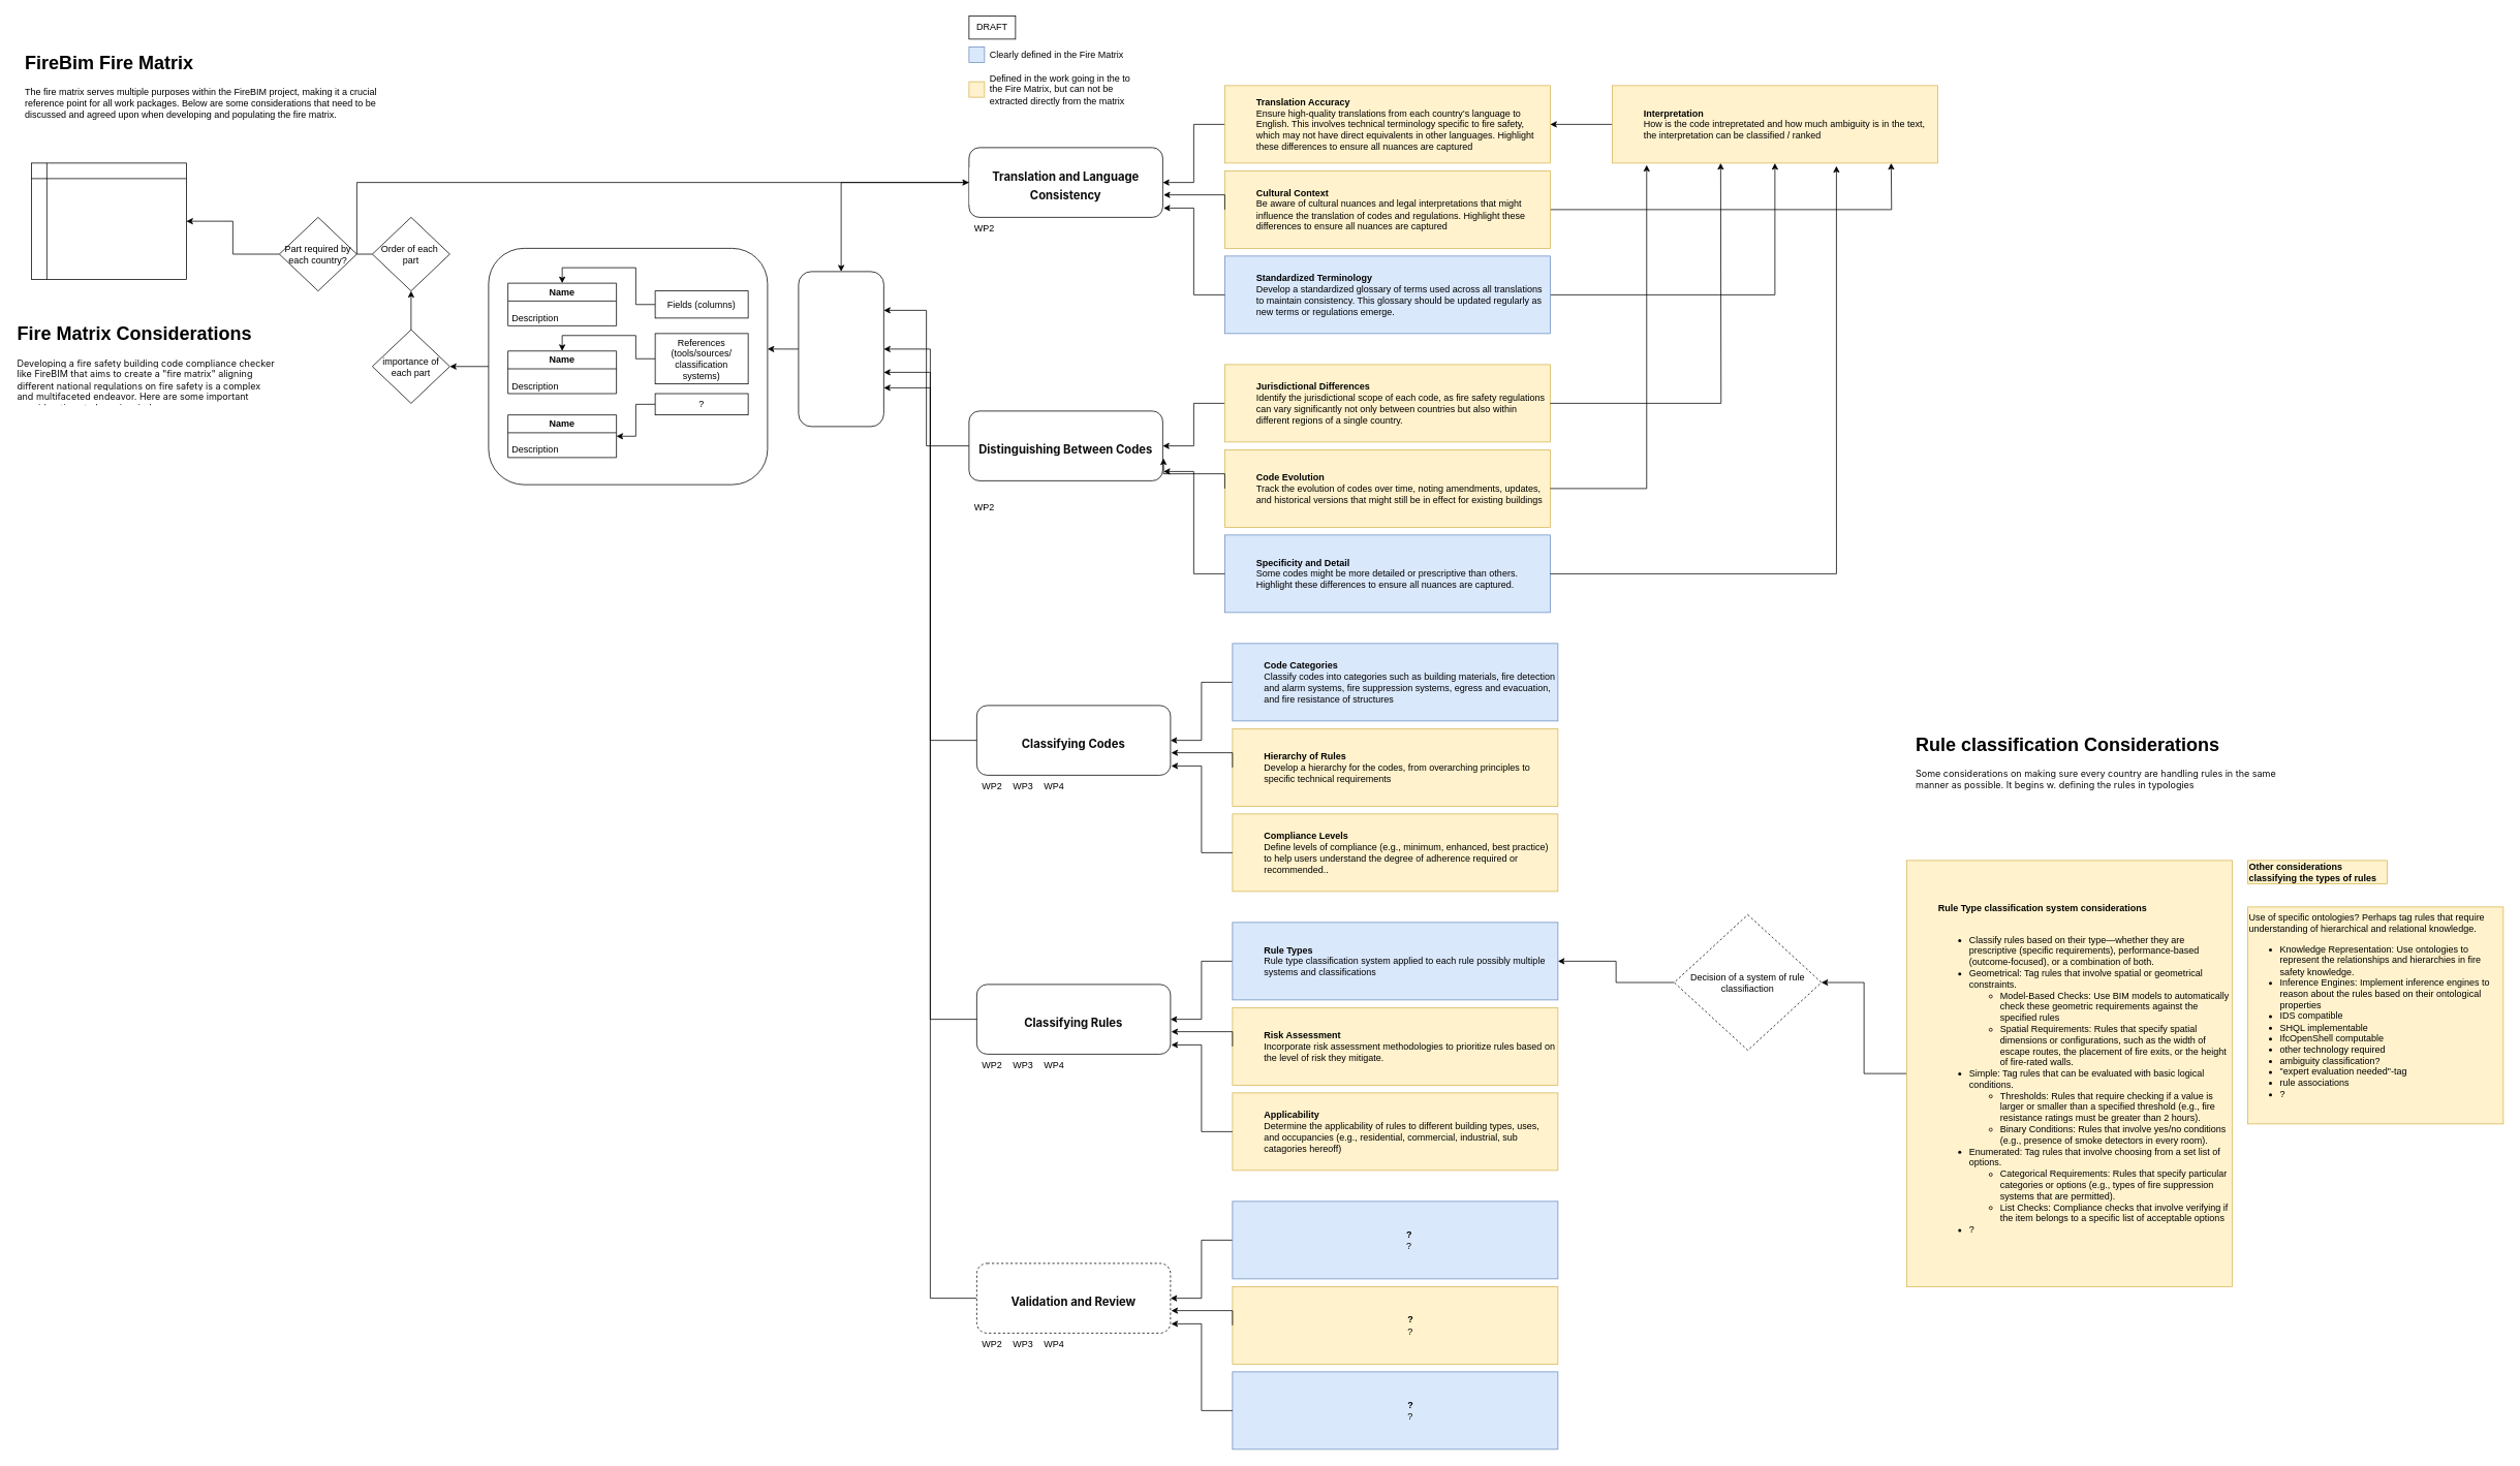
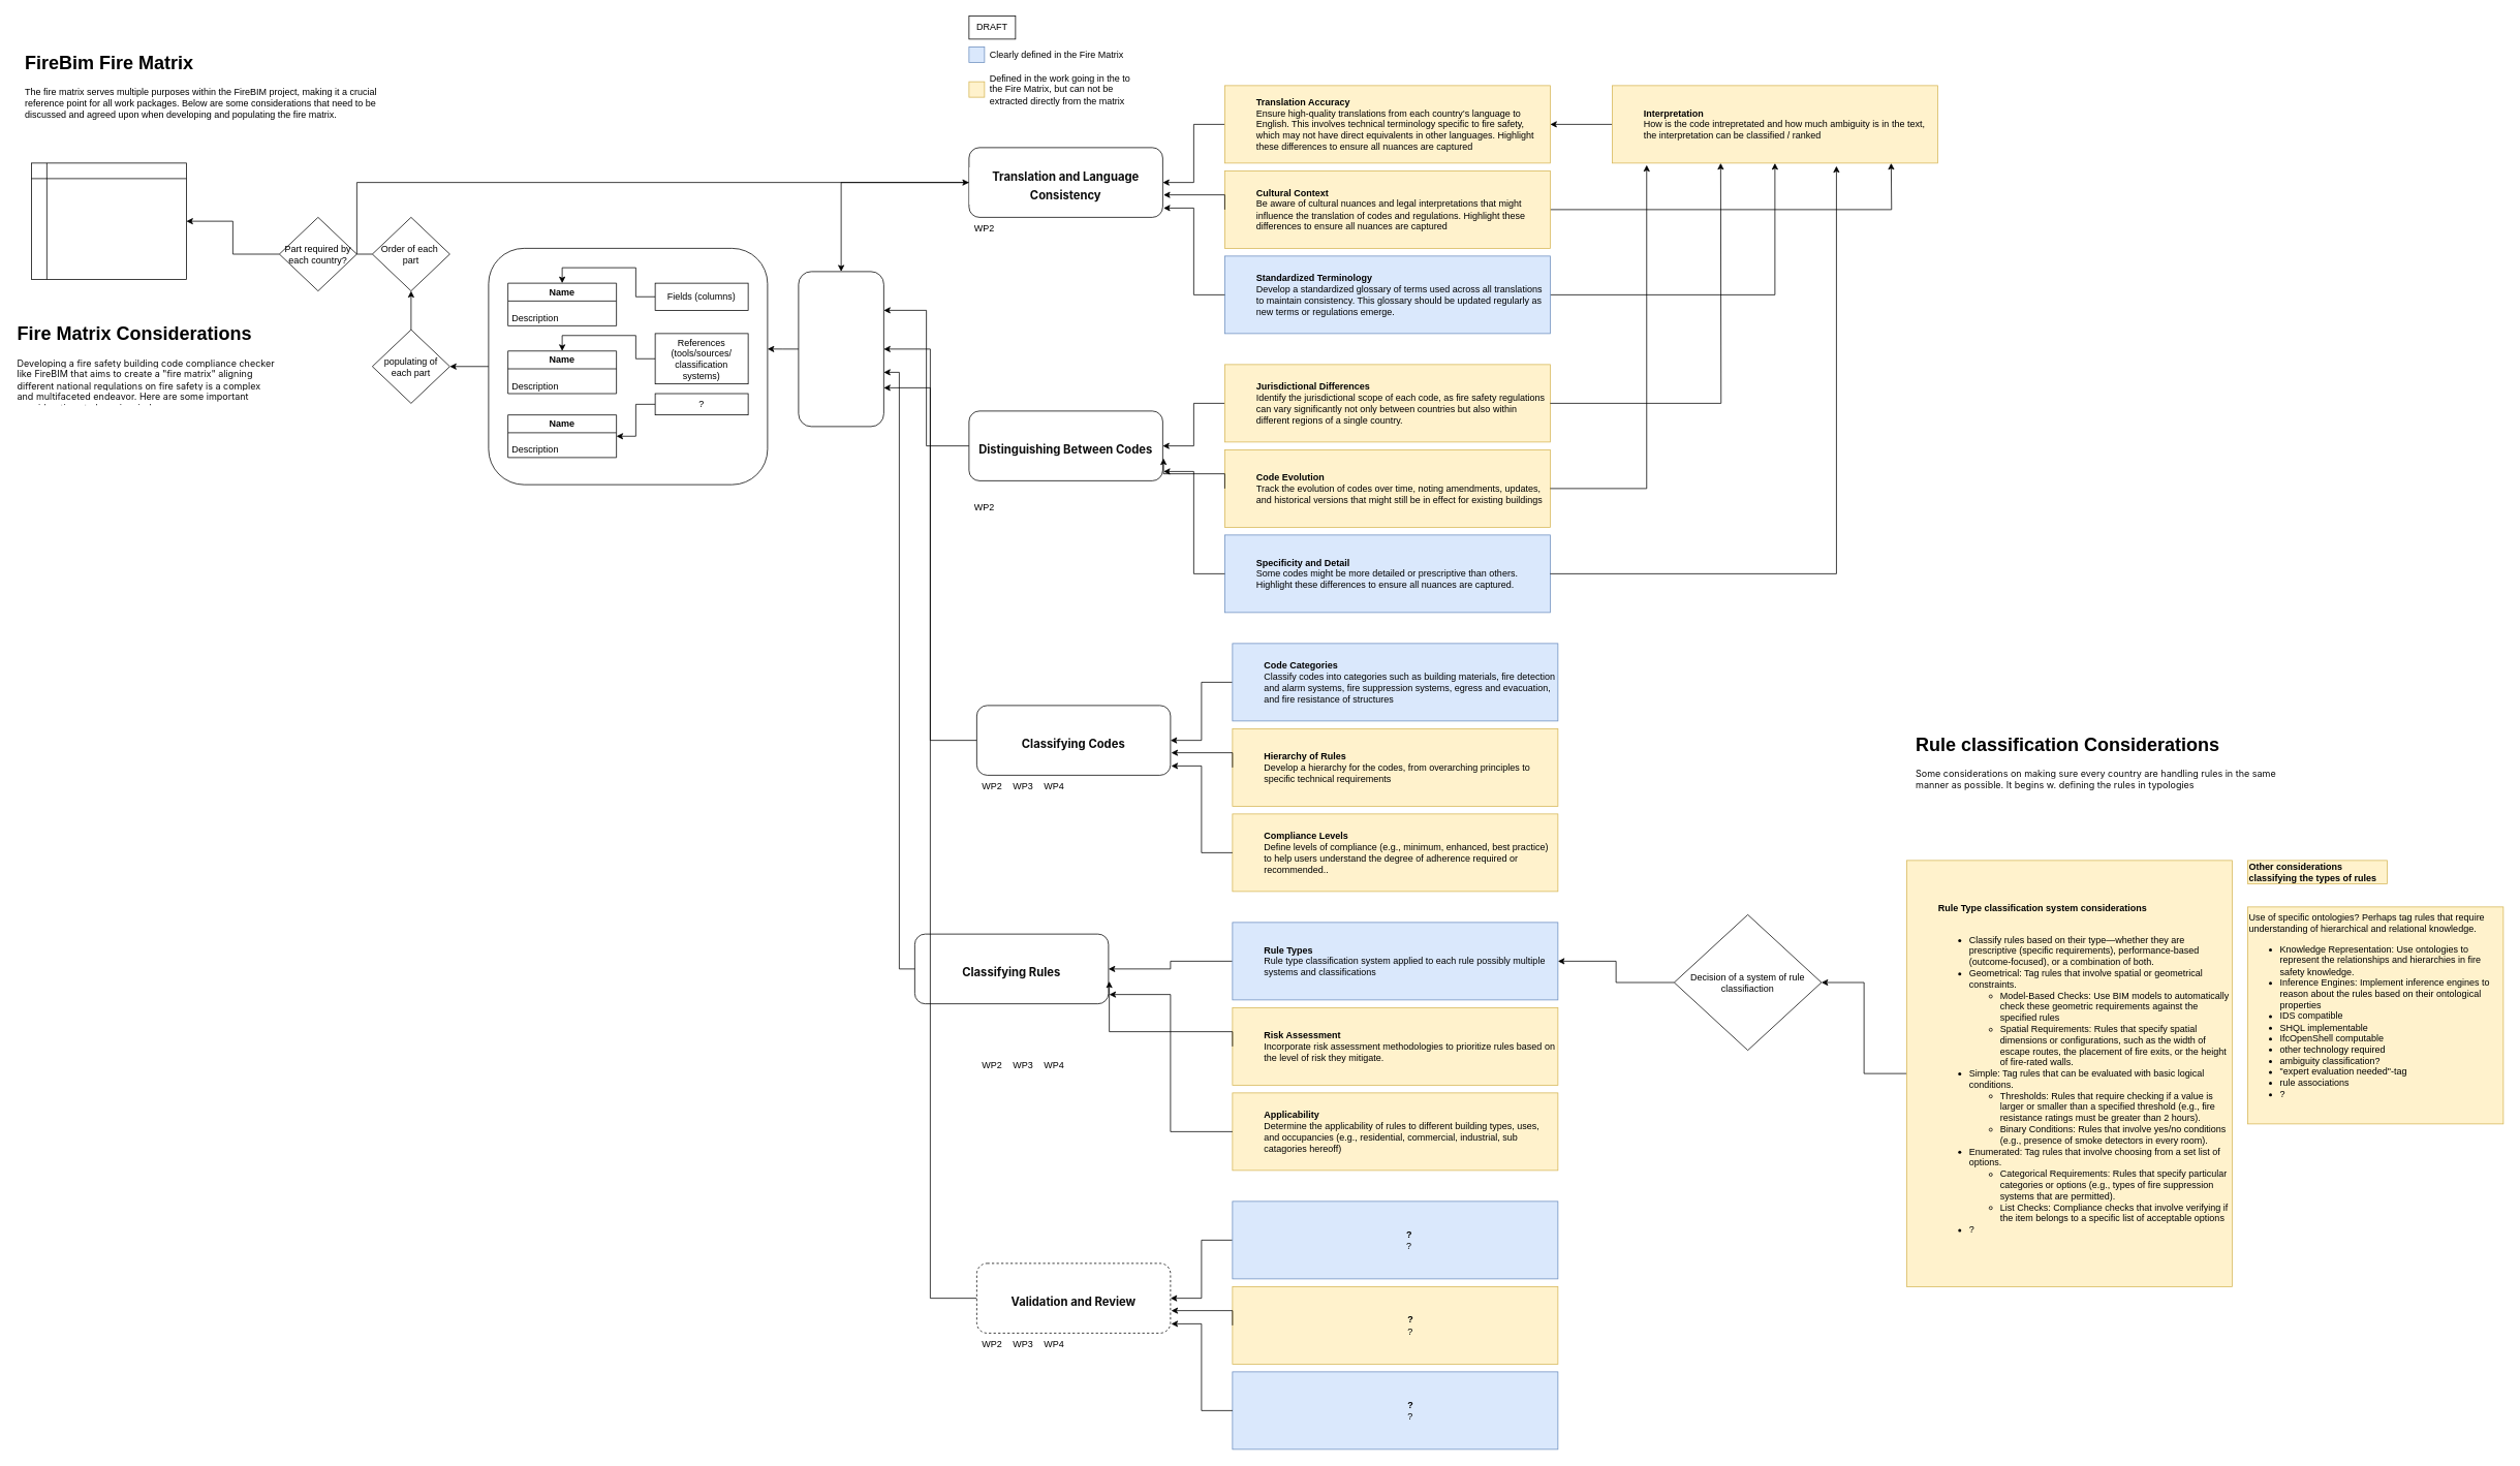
- <mxCell id="31" value="Fields (columns)" style="rounded=0;whiteSpace=wrap;html=1;" vertex="1" parent="1"><mxGeometry x="845" y="375" width="120" height="35" as="geometry" /></mxCell>
+ <mxCell id="31" value="Fields (columns)" style="rounded=0;whiteSpace=wrap;html=1;" vertex="1" parent="1"><mxGeometry x="845" y="365" width="120" height="35" as="geometry" /></mxCell>
- <mxCell id="43" value="importance of each part" style="rhombus;whiteSpace=wrap;html=1;" vertex="1" parent="1"><mxGeometry x="480" y="425" width="100" height="95" as="geometry" /></mxCell>
+ <mxCell id="43" value="populating of each part" style="rhombus;whiteSpace=wrap;html=1;" vertex="1" parent="1"><mxGeometry x="480" y="425" width="100" height="95" as="geometry" /></mxCell>
- <mxCell id="68" value="Decision of a system of rule classifiaction" style="rhombus;whiteSpace=wrap;html=1;dashed=1;" vertex="1" parent="1"><mxGeometry x="2160" y="1180" width="190" height="175" as="geometry" /></mxCell>
+ <mxCell id="68" value="Decision of a system of rule classifiaction" style="rhombus;whiteSpace=wrap;html=1;" vertex="1" parent="1"><mxGeometry x="2160" y="1180" width="190" height="175" as="geometry" /></mxCell>
- <mxCell id="57" value="&lt;h3 style=&quot;border: 0px solid rgb(227, 227, 227); box-sizing: border-box; --tw-border-spacing-x: 0; --tw-border-spacing-y: 0; --tw-translate-x: 0; --tw-translate-y: 0; --tw-rotate: 0; --tw-skew-x: 0; --tw-skew-y: 0; --tw-scale-x: 1; --tw-scale-y: 1; --tw-pan-x: ; --tw-pan-y: ; --tw-pinch-zoom: ; --tw-scroll-snap-strictness: proximity; --tw-gradient-from-position: ; --tw-gradient-via-position: ; --tw-gradient-to-position: ; --tw-ordinal: ; --tw-slashed-zero: ; --tw-numeric-figure: ; --tw-numeric-spacing: ; --tw-numeric-fraction: ; --tw-ring-inset: ; --tw-ring-offset-width: 0px; --tw-ring-offset-color: #fff; --tw-ring-color: rgba(69,89,164,.5); --tw-ring-offset-shadow: 0 0 transparent; --tw-ring-shadow: 0 0 transparent; --tw-shadow: 0 0 transparent; --tw-shadow-colored: 0 0 transparent; --tw-blur: ; --tw-brightness: ; --tw-contrast: ; --tw-grayscale: ; --tw-hue-rotate: ; --tw-invert: ; --tw-saturate: ; --tw-sepia: ; --tw-drop-shadow: ; --tw-backdrop-blur: ; --tw-backdrop-brightness: ; --tw-backdrop-contrast: ; --tw-backdrop-grayscale: ; --tw-backdrop-hue-rotate: ; --tw-backdrop-invert: ; --tw-backdrop-opacity: ; --tw-backdrop-saturate: ; --tw-backdrop-sepia: ; --tw-contain-size: ; --tw-contain-layout: ; --tw-contain-paint: ; --tw-contain-style: ; font-size: 1.25em; margin: 1rem 0px 0.5rem; line-height: 1.6; color: rgb(13, 13, 13); font-family: ui-sans-serif, -apple-system, system-ui, &amp;quot;Segoe UI&amp;quot;, Roboto, Ubuntu, Cantarell, &amp;quot;Noto Sans&amp;quot;, sans-serif, Helvetica, &amp;quot;Apple Color Emoji&amp;quot;, Arial, &amp;quot;Segoe UI Emoji&amp;quot;, &amp;quot;Segoe UI Symbol&amp;quot;; text-align: start; white-space-collapse: preserve; background-color: rgb(255, 255, 255);&quot;&gt;Classifying Rules&lt;/h3&gt;" style="rounded=1;whiteSpace=wrap;html=1;align=center;" vertex="1" parent="1"><mxGeometry x="1260" y="1270" width="250" height="90" as="geometry" /></mxCell>
+ <mxCell id="57" value="&lt;h3 style=&quot;border: 0px solid rgb(227, 227, 227); box-sizing: border-box; --tw-border-spacing-x: 0; --tw-border-spacing-y: 0; --tw-translate-x: 0; --tw-translate-y: 0; --tw-rotate: 0; --tw-skew-x: 0; --tw-skew-y: 0; --tw-scale-x: 1; --tw-scale-y: 1; --tw-pan-x: ; --tw-pan-y: ; --tw-pinch-zoom: ; --tw-scroll-snap-strictness: proximity; --tw-gradient-from-position: ; --tw-gradient-via-position: ; --tw-gradient-to-position: ; --tw-ordinal: ; --tw-slashed-zero: ; --tw-numeric-figure: ; --tw-numeric-spacing: ; --tw-numeric-fraction: ; --tw-ring-inset: ; --tw-ring-offset-width: 0px; --tw-ring-offset-color: #fff; --tw-ring-color: rgba(69,89,164,.5); --tw-ring-offset-shadow: 0 0 transparent; --tw-ring-shadow: 0 0 transparent; --tw-shadow: 0 0 transparent; --tw-shadow-colored: 0 0 transparent; --tw-blur: ; --tw-brightness: ; --tw-contrast: ; --tw-grayscale: ; --tw-hue-rotate: ; --tw-invert: ; --tw-saturate: ; --tw-sepia: ; --tw-drop-shadow: ; --tw-backdrop-blur: ; --tw-backdrop-brightness: ; --tw-backdrop-contrast: ; --tw-backdrop-grayscale: ; --tw-backdrop-hue-rotate: ; --tw-backdrop-invert: ; --tw-backdrop-opacity: ; --tw-backdrop-saturate: ; --tw-backdrop-sepia: ; --tw-contain-size: ; --tw-contain-layout: ; --tw-contain-paint: ; --tw-contain-style: ; font-size: 1.25em; margin: 1rem 0px 0.5rem; line-height: 1.6; color: rgb(13, 13, 13); font-family: ui-sans-serif, -apple-system, system-ui, &amp;quot;Segoe UI&amp;quot;, Roboto, Ubuntu, Cantarell, &amp;quot;Noto Sans&amp;quot;, sans-serif, Helvetica, &amp;quot;Apple Color Emoji&amp;quot;, Arial, &amp;quot;Segoe UI Emoji&amp;quot;, &amp;quot;Segoe UI Symbol&amp;quot;; text-align: start; white-space-collapse: preserve; background-color: rgb(255, 255, 255);&quot;&gt;Classifying Rules&lt;/h3&gt;" style="rounded=1;whiteSpace=wrap;html=1;align=center;" vertex="1" parent="1"><mxGeometry x="1180" y="1205" width="250" height="90" as="geometry" /></mxCell>
